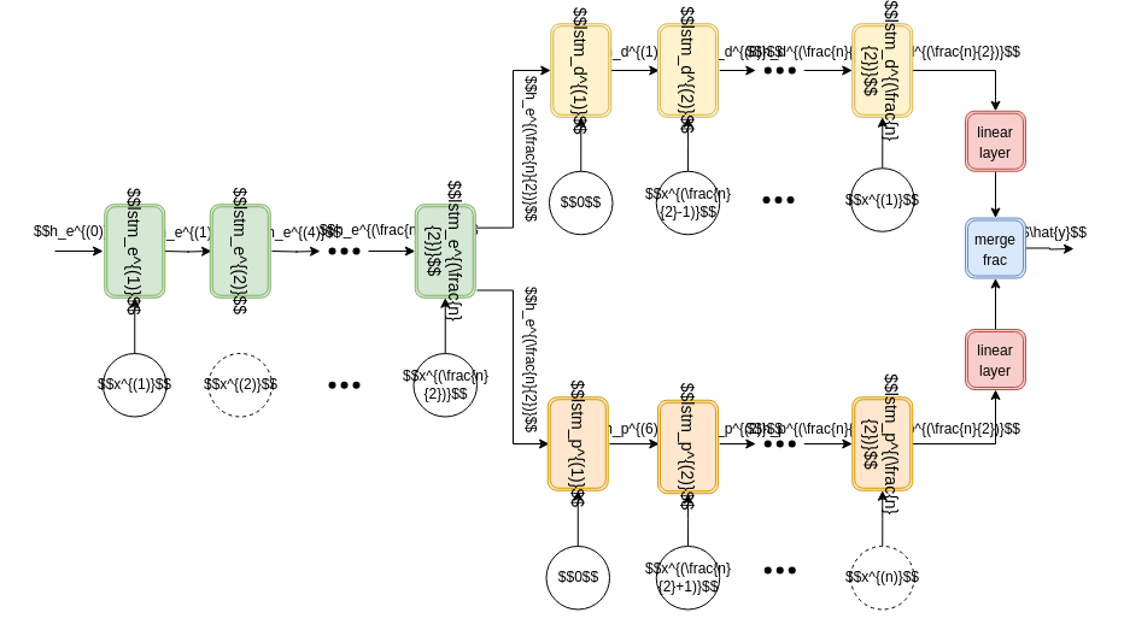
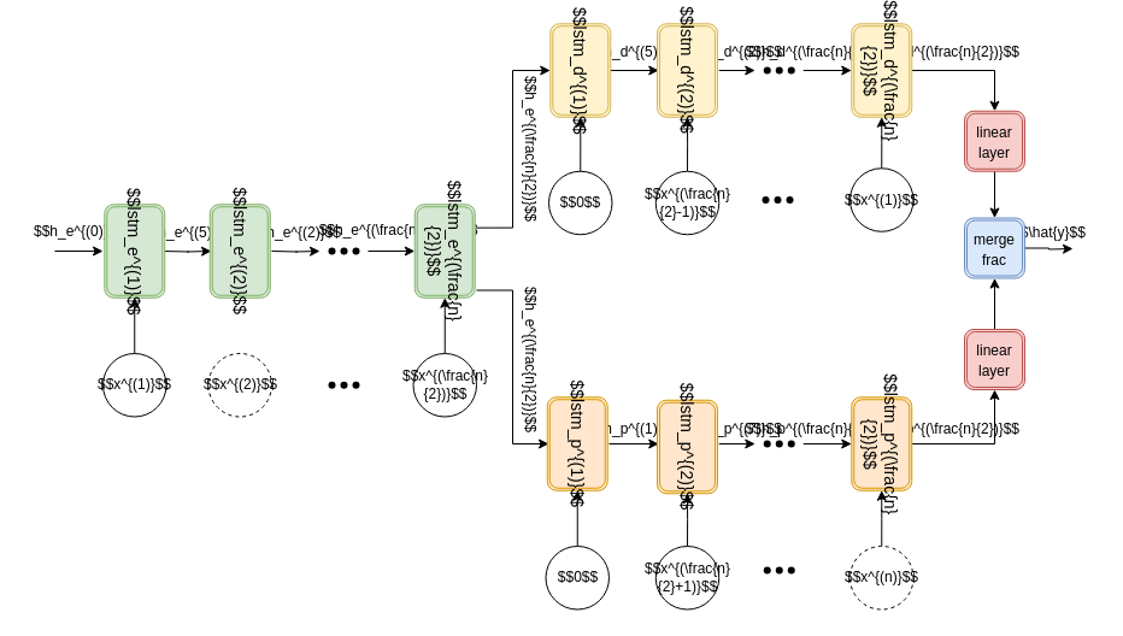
- <mxCell id="54" value="$$h_d^{(1)}$$" style="text;html=1;align=center;verticalAlign=middle;resizable=0;points=[];autosize=1;strokeColor=none;fillColor=none;" parent="1" vertex="1"><mxGeometry x="480" y="20" width="90" height="20" as="geometry" /></mxCell>
+ <mxCell id="54" value="$$h_d^{(5)}$$" style="text;html=1;align=center;verticalAlign=middle;resizable=0;points=[];autosize=1;strokeColor=none;fillColor=none;" parent="1" vertex="1"><mxGeometry x="480" y="20" width="90" height="20" as="geometry" /></mxCell>
- <mxCell id="55" value="$$h_d^{(8)}$$" style="text;html=1;align=center;verticalAlign=middle;resizable=0;points=[];autosize=1;strokeColor=none;fillColor=none;" parent="1" vertex="1"><mxGeometry x="566.25" y="20" width="90" height="20" as="geometry" /></mxCell>
+ <mxCell id="55" value="$$h_d^{(2)}$$" style="text;html=1;align=center;verticalAlign=middle;resizable=0;points=[];autosize=1;strokeColor=none;fillColor=none;" parent="1" vertex="1"><mxGeometry x="566.25" y="20" width="90" height="20" as="geometry" /></mxCell>
- <mxCell id="51" value="$$h_e^{(1)}$$" style="text;html=1;align=center;verticalAlign=middle;resizable=0;points=[];autosize=1;strokeColor=none;fillColor=none;" parent="1" vertex="1"><mxGeometry x="110" y="170" width="90" height="20" as="geometry" /></mxCell>
+ <mxCell id="51" value="$$h_e^{(5)}$$" style="text;html=1;align=center;verticalAlign=middle;resizable=0;points=[];autosize=1;strokeColor=none;fillColor=none;" parent="1" vertex="1"><mxGeometry x="110" y="170" width="90" height="20" as="geometry" /></mxCell>
- <mxCell id="52" value="$$h_e^{(4)}$$" style="text;html=1;align=center;verticalAlign=middle;resizable=0;points=[];autosize=1;strokeColor=none;fillColor=none;" parent="1" vertex="1"><mxGeometry x="200" y="170" width="90" height="20" as="geometry" /></mxCell>
+ <mxCell id="52" value="$$h_e^{(2)}$$" style="text;html=1;align=center;verticalAlign=middle;resizable=0;points=[];autosize=1;strokeColor=none;fillColor=none;" parent="1" vertex="1"><mxGeometry x="200" y="170" width="90" height="20" as="geometry" /></mxCell>
- <mxCell id="57" value="$$h_p^{(6)}$$" style="text;html=1;align=center;verticalAlign=middle;resizable=0;points=[];autosize=1;strokeColor=none;fillColor=none;" parent="1" vertex="1"><mxGeometry x="480" y="332.5" width="90" height="20" as="geometry" /></mxCell>
+ <mxCell id="57" value="$$h_p^{(1)}$$" style="text;html=1;align=center;verticalAlign=middle;resizable=0;points=[];autosize=1;strokeColor=none;fillColor=none;" parent="1" vertex="1"><mxGeometry x="480" y="332.5" width="90" height="20" as="geometry" /></mxCell>
- <mxCell id="58" value="$$h_p^{(2)}$$" style="text;html=1;align=center;verticalAlign=middle;resizable=0;points=[];autosize=1;strokeColor=none;fillColor=none;" parent="1" vertex="1"><mxGeometry x="566.25" y="332.5" width="90" height="20" as="geometry" /></mxCell>
+ <mxCell id="58" value="$$h_p^{(7)}$$" style="text;html=1;align=center;verticalAlign=middle;resizable=0;points=[];autosize=1;strokeColor=none;fillColor=none;" parent="1" vertex="1"><mxGeometry x="566.25" y="332.5" width="90" height="20" as="geometry" /></mxCell>
